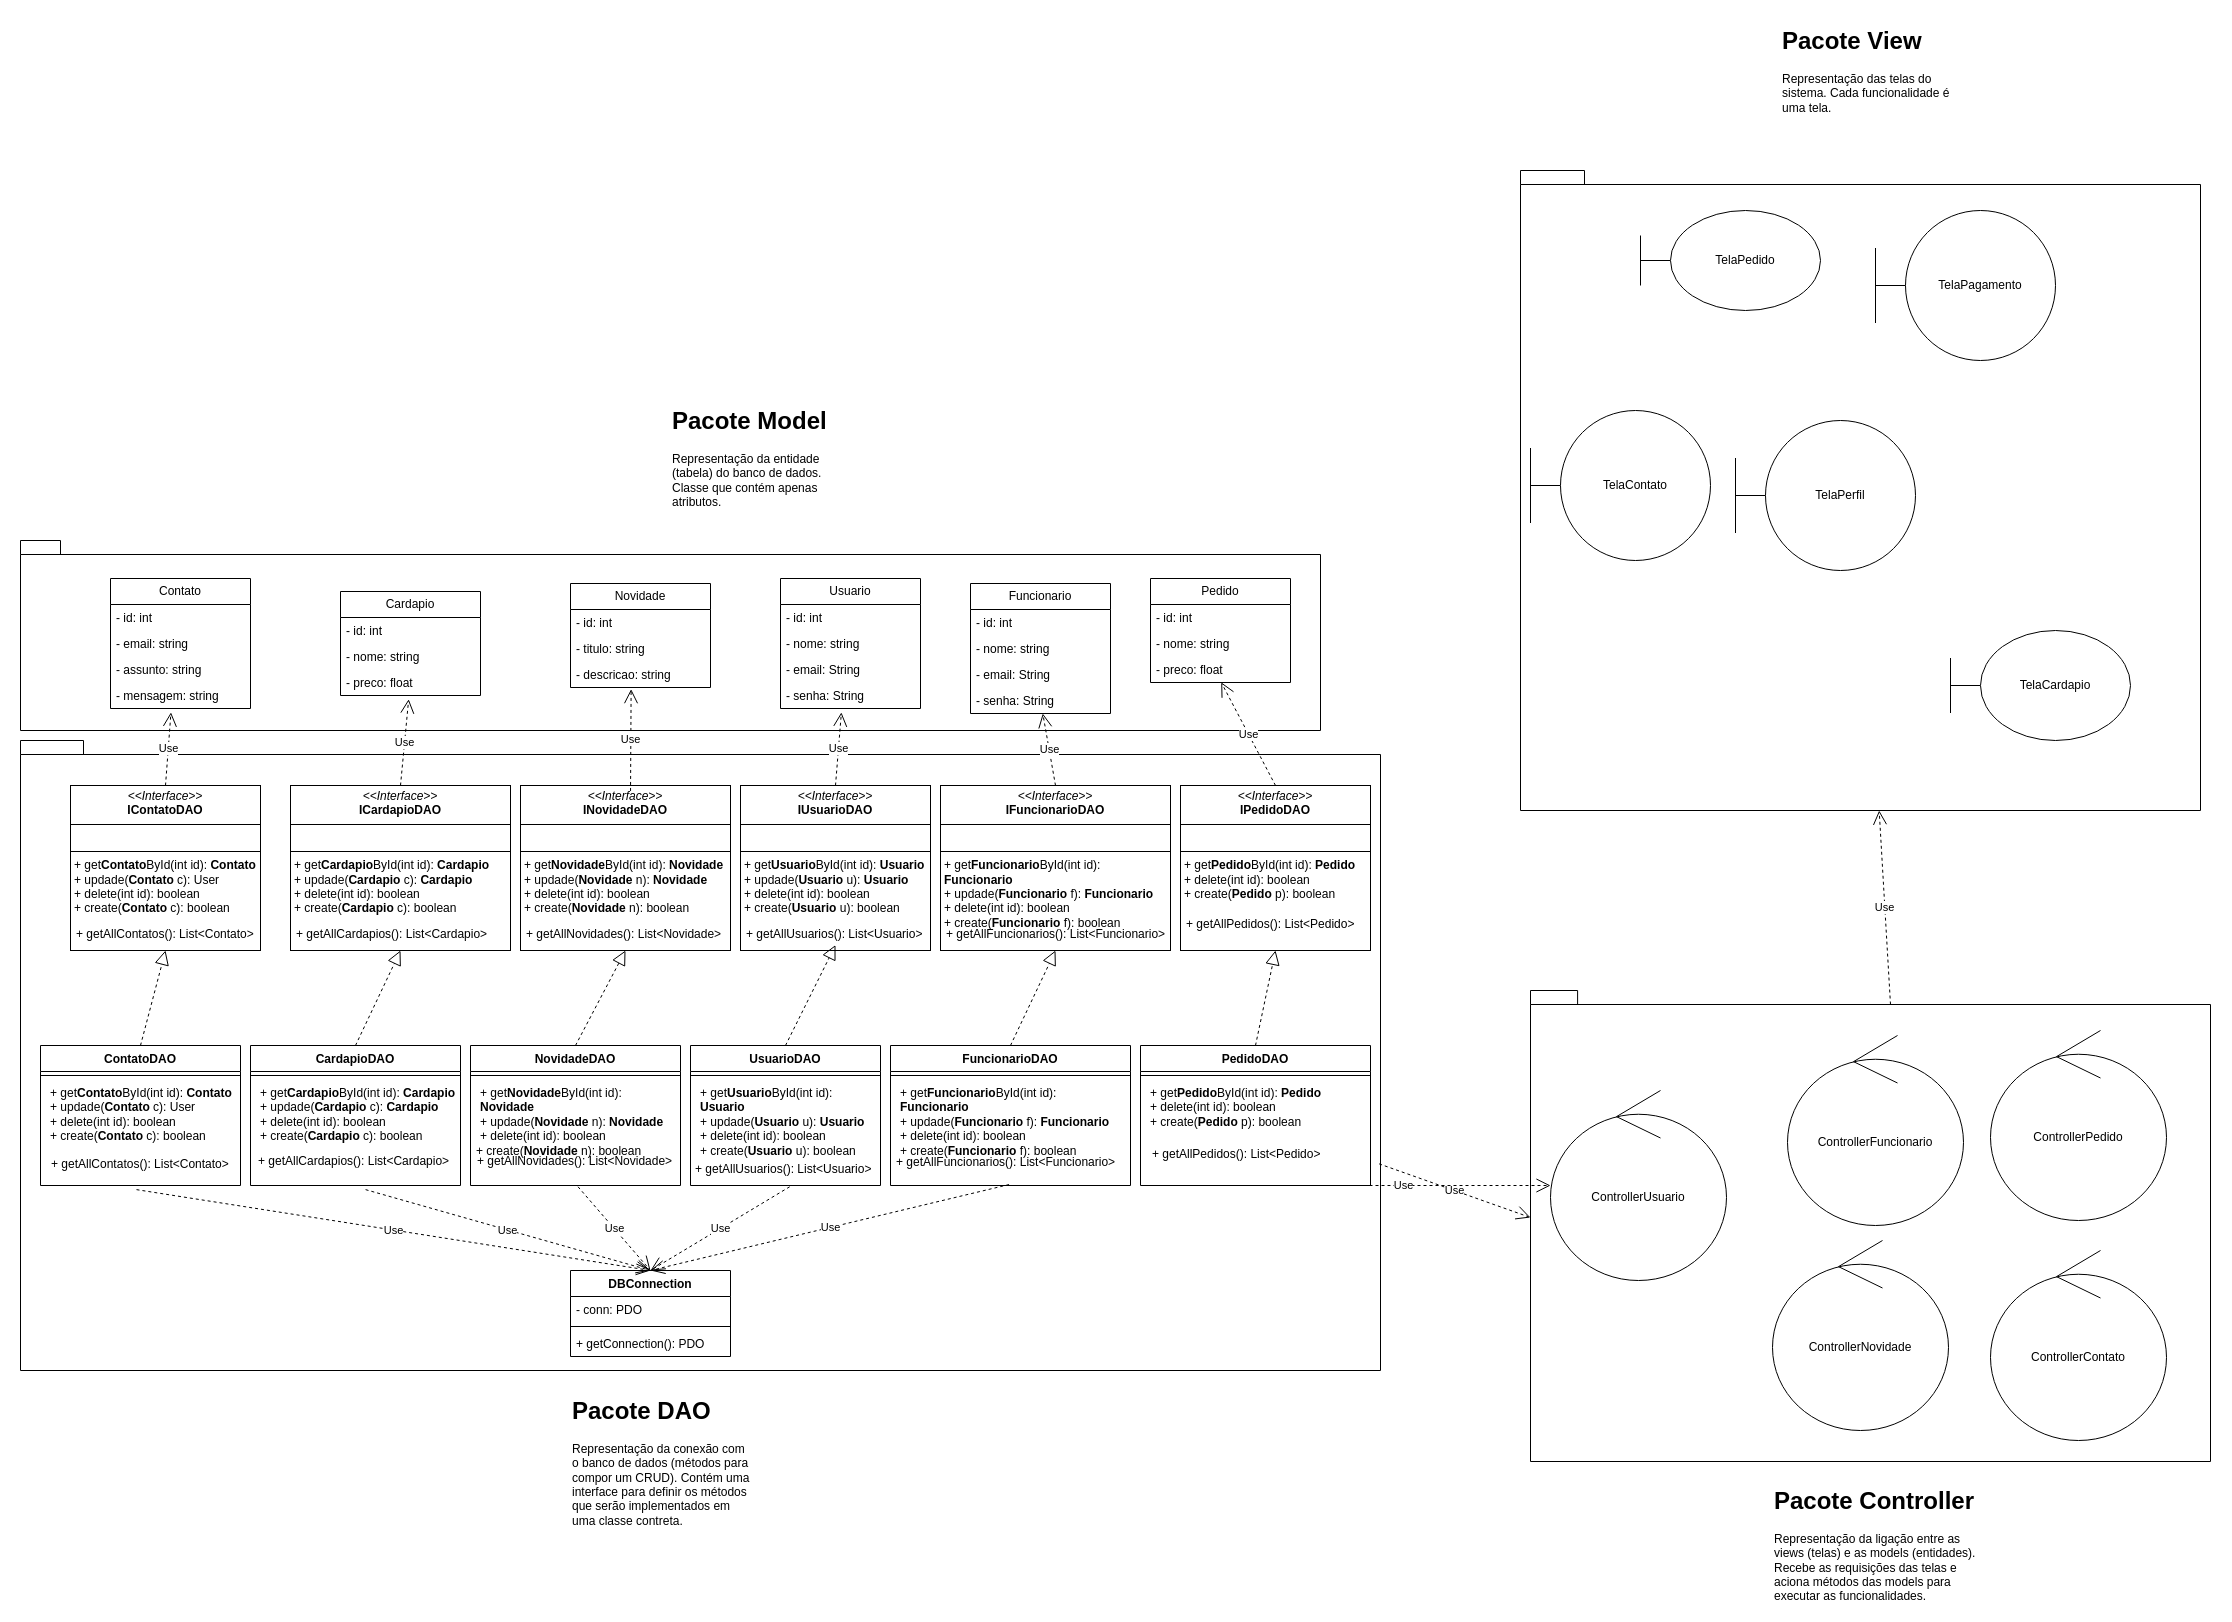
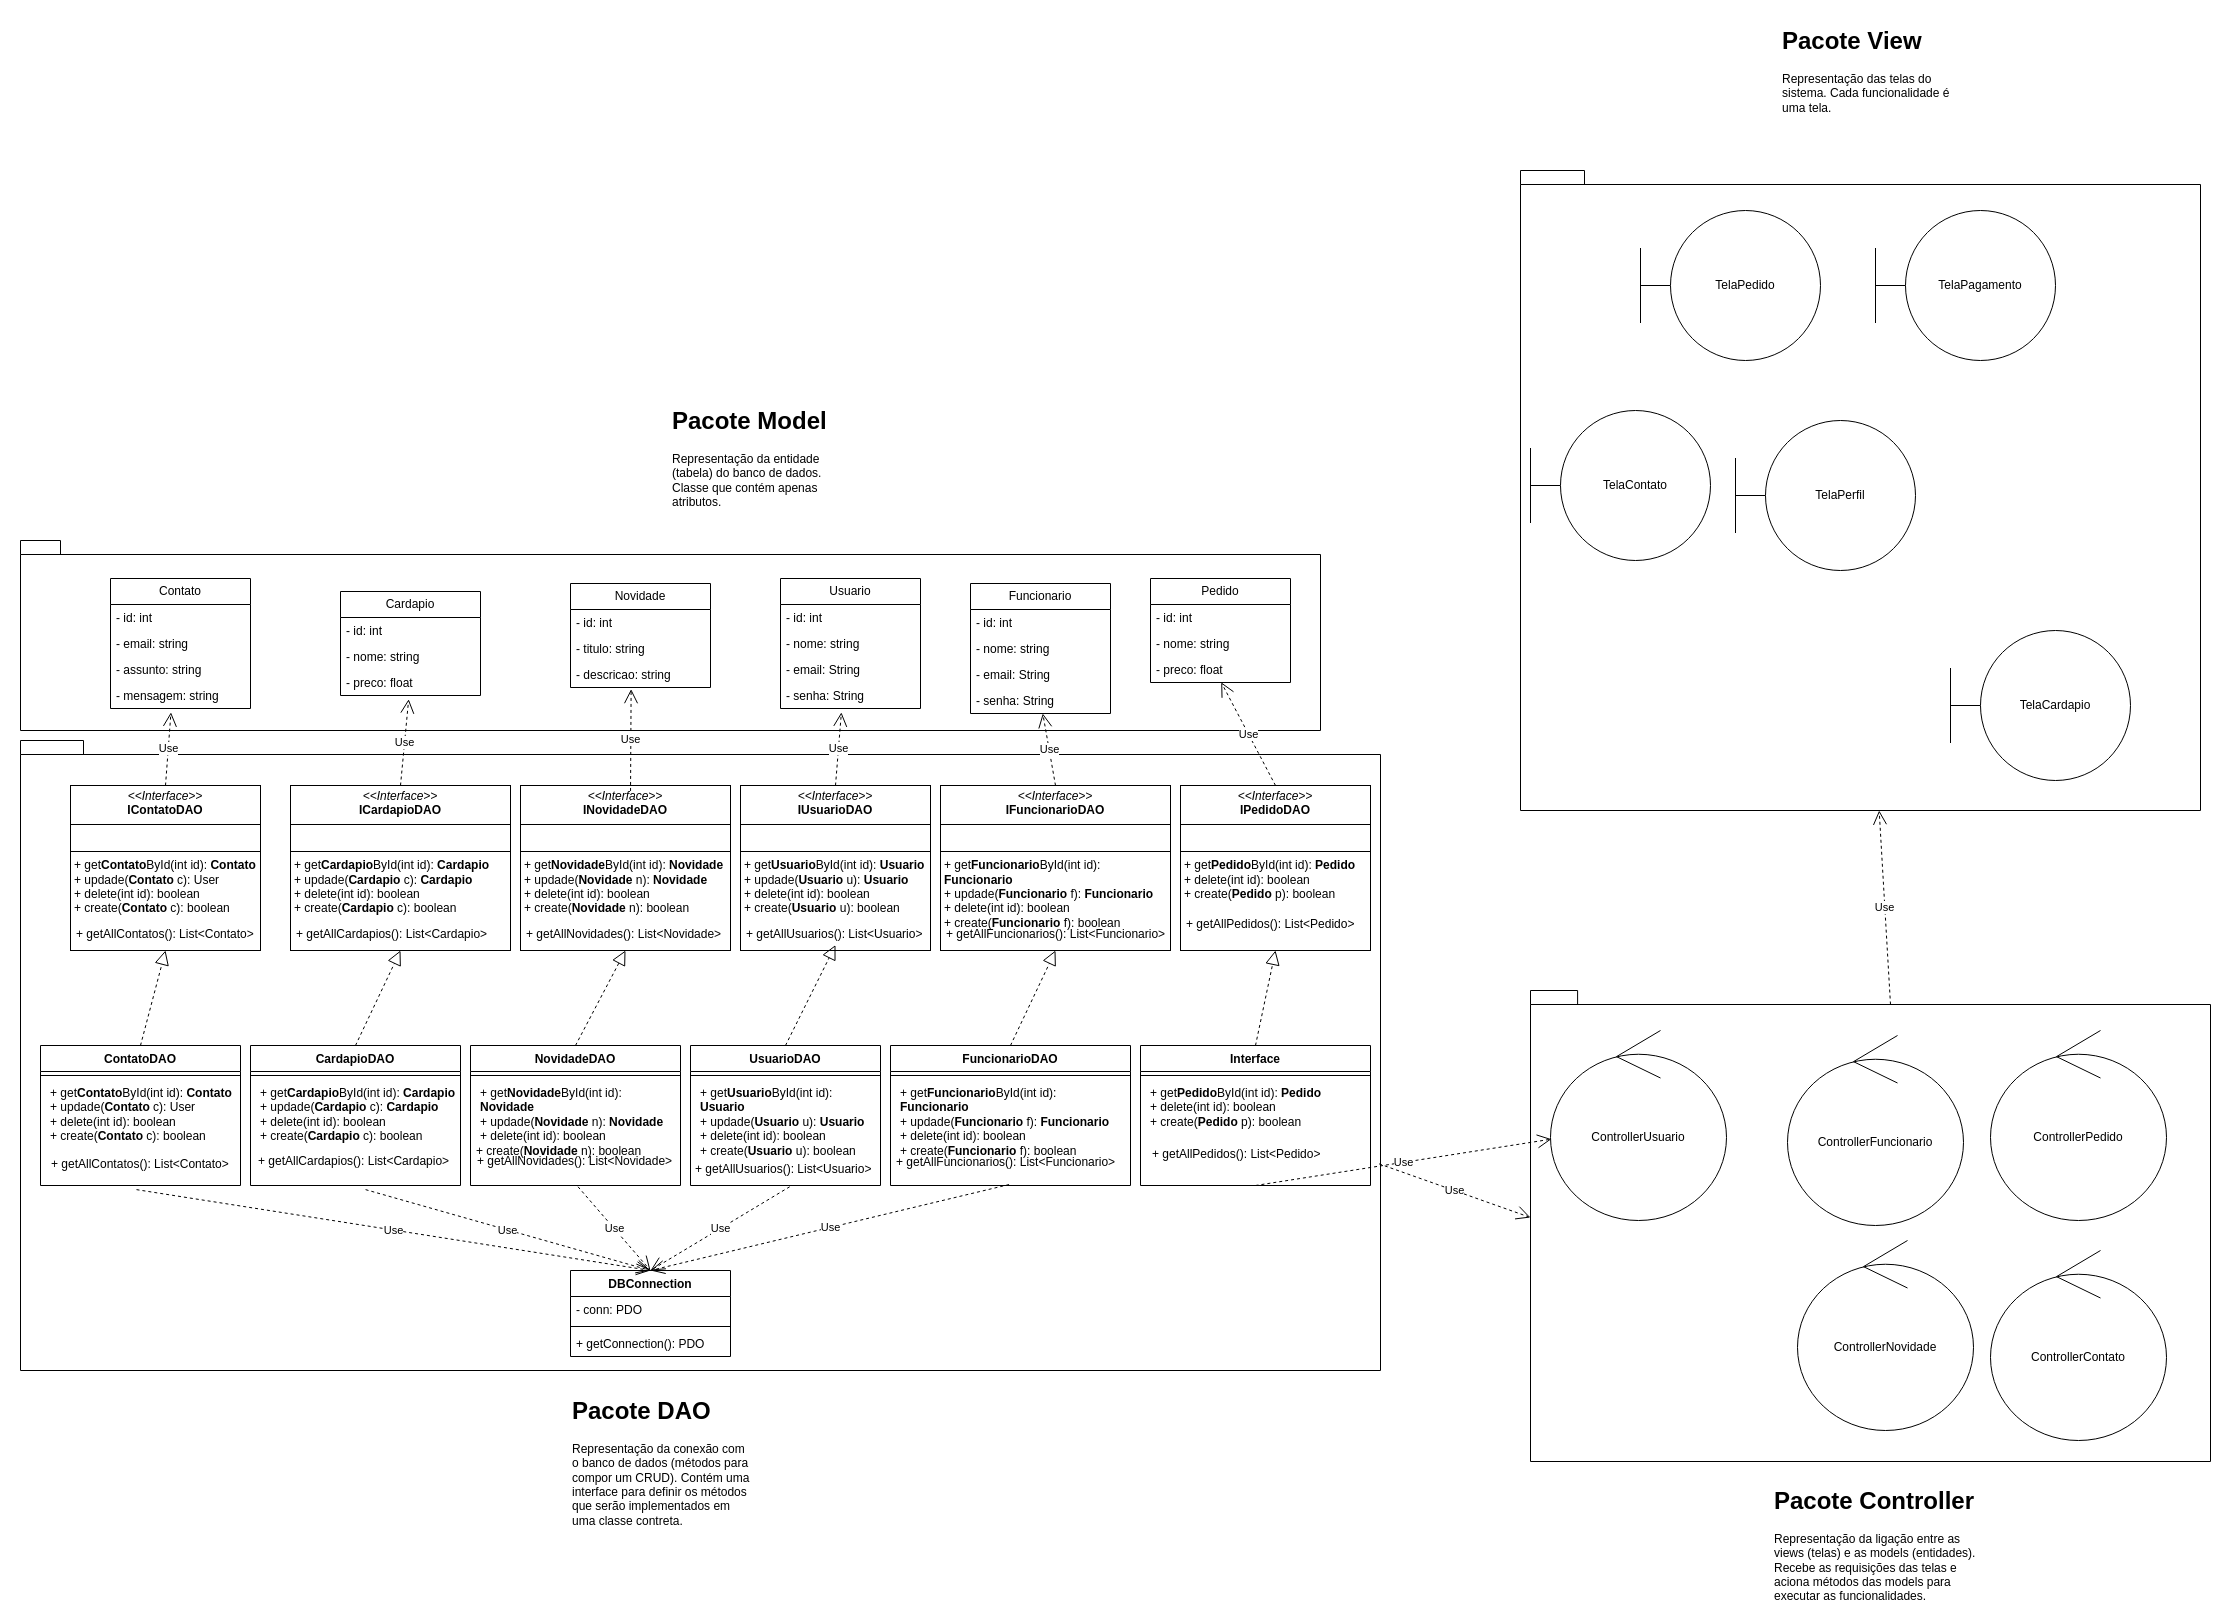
- <mxCell id="90" value="TelaPedido" style="shape=umlBoundary;whiteSpace=wrap;html=1;" parent="1" vertex="1"><mxGeometry x="1640" y="210" width="180" height="100" as="geometry" /></mxCell>
+ <mxCell id="90" value="TelaPedido" style="shape=umlBoundary;whiteSpace=wrap;html=1;" parent="1" vertex="1"><mxGeometry x="1640" y="210" width="180" height="150" as="geometry" /></mxCell>
- <mxCell id="89" value="TelaCardapio" style="shape=umlBoundary;whiteSpace=wrap;html=1;" parent="1" vertex="1"><mxGeometry x="1950" y="630" width="180" height="110" as="geometry" /></mxCell>
+ <mxCell id="89" value="TelaCardapio" style="shape=umlBoundary;whiteSpace=wrap;html=1;" parent="1" vertex="1"><mxGeometry x="1950" y="630" width="180" height="150" as="geometry" /></mxCell>
- <mxCell id="20" value="PedidoDAO" style="swimlane;fontStyle=1;align=center;verticalAlign=top;childLayout=stackLayout;horizontal=1;startSize=26;horizontalStack=0;resizeParent=1;resizeParentMax=0;resizeLast=0;collapsible=1;marginBottom=0;whiteSpace=wrap;html=1;" parent="1" vertex="1"><mxGeometry x="1140" y="1045" width="230" height="140" as="geometry" /></mxCell>
+ <mxCell id="20" value="Interface" style="swimlane;fontStyle=1;align=center;verticalAlign=top;childLayout=stackLayout;horizontal=1;startSize=26;horizontalStack=0;resizeParent=1;resizeParentMax=0;resizeLast=0;collapsible=1;marginBottom=0;whiteSpace=wrap;html=1;" parent="1" vertex="1"><mxGeometry x="1140" y="1045" width="230" height="140" as="geometry" /></mxCell>
- <mxCell id="29" value="ControllerUsuario" style="ellipse;shape=umlControl;whiteSpace=wrap;html=1;" parent="1" vertex="1"><mxGeometry x="1550" y="1090" width="176" height="190" as="geometry" /></mxCell>
+ <mxCell id="29" value="ControllerUsuario" style="ellipse;shape=umlControl;whiteSpace=wrap;html=1;" parent="1" vertex="1"><mxGeometry x="1550" y="1030" width="176" height="190" as="geometry" /></mxCell>
- <mxCell id="93" value="ControllerNovidade" style="ellipse;shape=umlControl;whiteSpace=wrap;html=1;" parent="1" vertex="1"><mxGeometry x="1772" y="1240" width="176" height="190" as="geometry" /></mxCell>
+ <mxCell id="93" value="ControllerNovidade" style="ellipse;shape=umlControl;whiteSpace=wrap;html=1;" parent="1" vertex="1"><mxGeometry x="1797" y="1240" width="176" height="190" as="geometry" /></mxCell>
